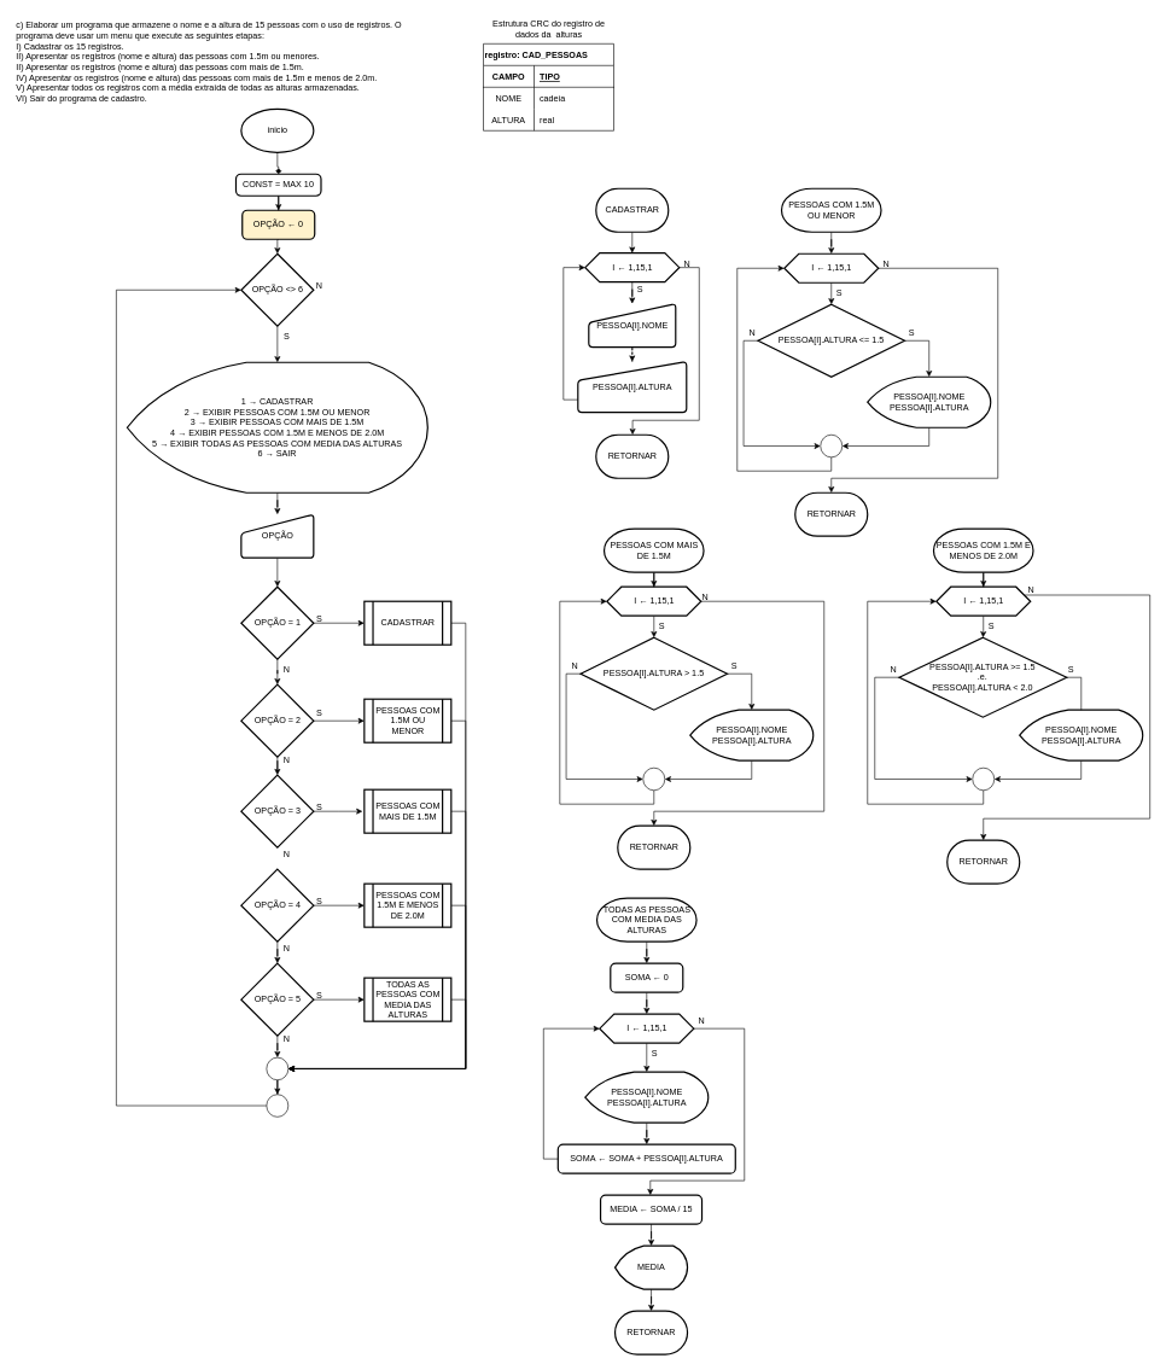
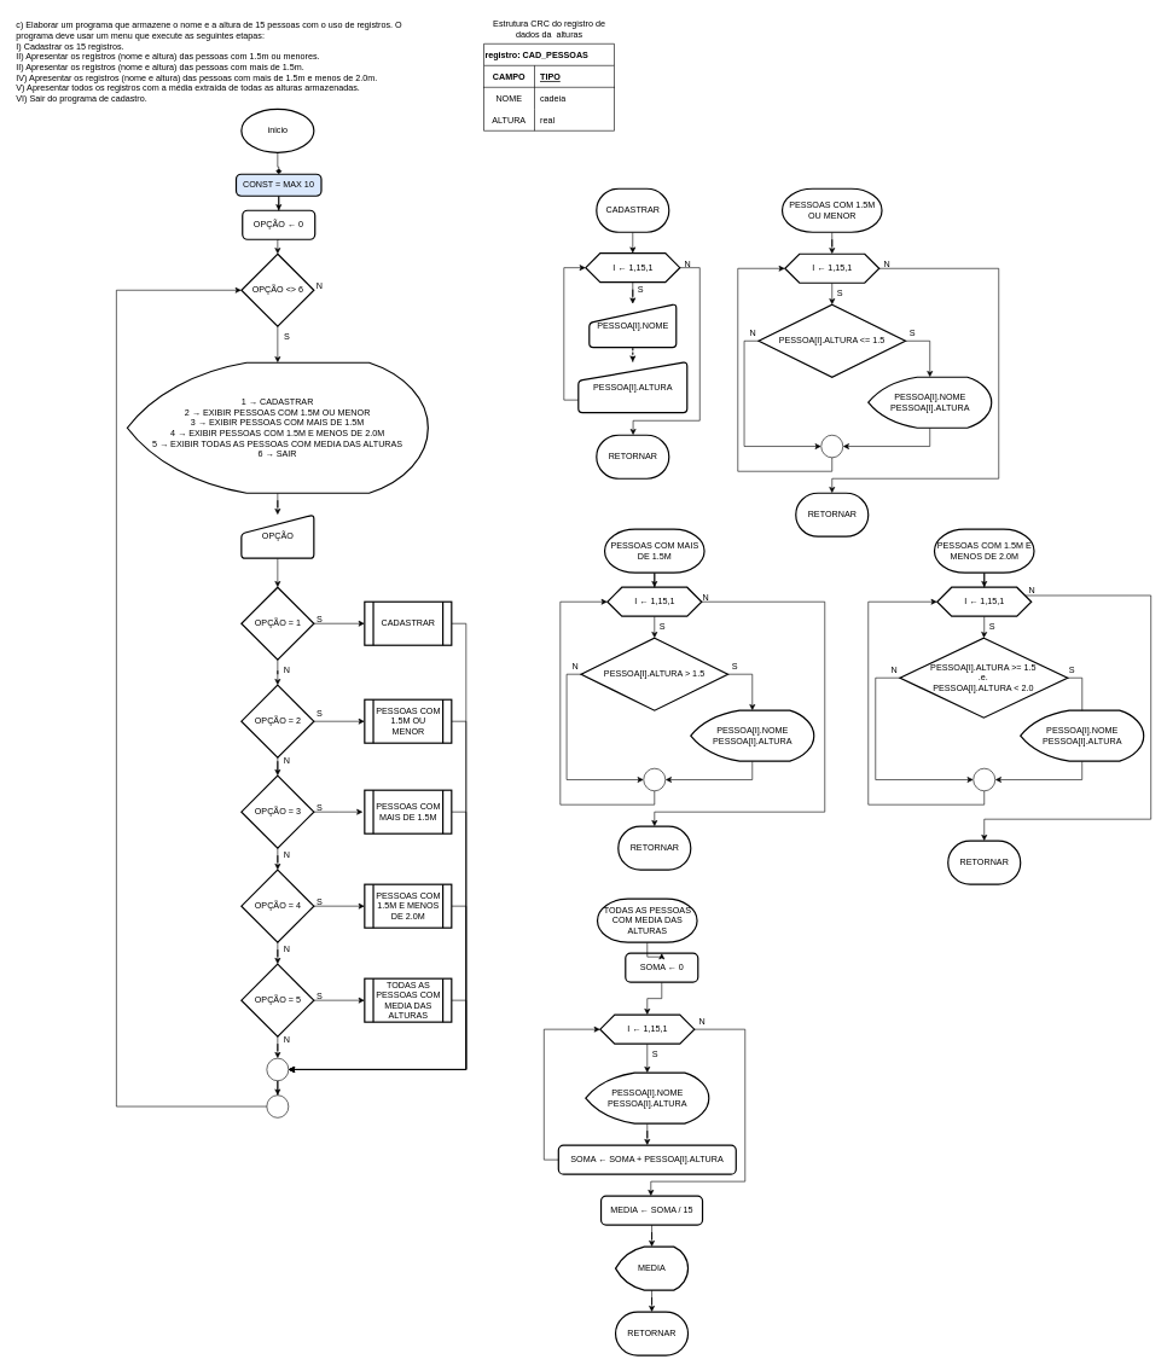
- <mxCell id="147" value="CONST = MAX 10" style="rounded=1;whiteSpace=wrap;html=1;absoluteArcSize=1;arcSize=14;strokeWidth=2;" vertex="1" parent="1"><mxGeometry x="325.25" y="240" width="117.5" height="30" as="geometry" /></mxCell>
+ <mxCell id="147" value="CONST = MAX 10" style="rounded=1;whiteSpace=wrap;html=1;absoluteArcSize=1;arcSize=14;strokeWidth=2;fillColor=#dae8fc;" vertex="1" parent="1"><mxGeometry x="325.25" y="240" width="117.5" height="30" as="geometry" /></mxCell>
- <mxCell id="25" value="OPÇÃO ← 0" style="rounded=1;whiteSpace=wrap;html=1;absoluteArcSize=1;arcSize=14;strokeWidth=2;fillColor=#fff2cc;" parent="1" vertex="1"><mxGeometry x="334" y="290" width="100" height="40" as="geometry" /></mxCell>
+ <mxCell id="25" value="OPÇÃO ← 0" style="rounded=1;whiteSpace=wrap;html=1;absoluteArcSize=1;arcSize=14;strokeWidth=2;" parent="1" vertex="1"><mxGeometry x="334" y="290" width="100" height="40" as="geometry" /></mxCell>
+ <mxCell id="59" style="edgeStyle=orthogonalEdgeStyle;rounded=0;orthogonalLoop=1;jettySize=auto;html=1;exitX=0.5;exitY=1;exitDx=0;exitDy=0;exitPerimeter=0;" parent="1" source="61" target="79" edge="1"><mxGeometry relative="1" as="geometry" /></mxCell>
- <mxCell id="97" value="SOMA ← 0" style="rounded=1;whiteSpace=wrap;html=1;absoluteArcSize=1;arcSize=14;strokeWidth=2;" parent="1" vertex="1"><mxGeometry x="842.5" y="1330" width="100" height="40" as="geometry" /></mxCell>
+ <mxCell id="97" value="SOMA ← 0" style="rounded=1;whiteSpace=wrap;html=1;absoluteArcSize=1;arcSize=14;strokeWidth=2;" parent="1" vertex="1"><mxGeometry x="862.5" y="1315" width="100" height="40" as="geometry" /></mxCell>
